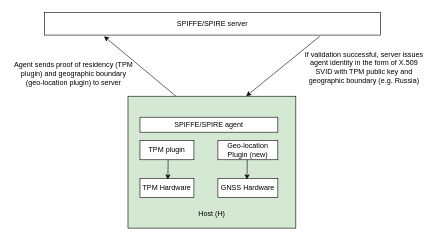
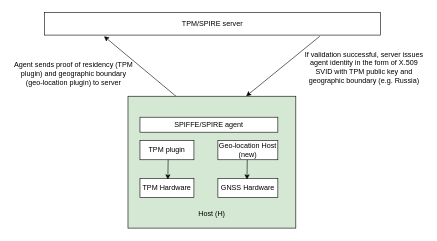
- <mxCell id="2" value="SPIFFE/SPIRE server" style="shape=umlLifeline;perimeter=lifelinePerimeter;whiteSpace=wrap;html=1;container=0;dropTarget=0;collapsible=0;recursiveResize=0;outlineConnect=0;portConstraint=eastwest;newEdgeStyle={&quot;edgeStyle&quot;:&quot;elbowEdgeStyle&quot;,&quot;elbow&quot;:&quot;vertical&quot;,&quot;curved&quot;:0,&quot;rounded&quot;:0};" parent="1" vertex="1"><mxGeometry x="74" y="20" width="560" height="38" as="geometry" /></mxCell>
+ <mxCell id="2" value="TPM/SPIRE server" style="shape=umlLifeline;perimeter=lifelinePerimeter;whiteSpace=wrap;html=1;container=0;dropTarget=0;collapsible=0;recursiveResize=0;outlineConnect=0;portConstraint=eastwest;newEdgeStyle={&quot;edgeStyle&quot;:&quot;elbowEdgeStyle&quot;,&quot;elbow&quot;:&quot;vertical&quot;,&quot;curved&quot;:0,&quot;rounded&quot;:0};" parent="1" vertex="1"><mxGeometry x="74" y="20" width="560" height="38" as="geometry" /></mxCell>
- <mxCell id="10" value="Geo-location Plugin (new)" style="shape=umlLifeline;perimeter=lifelinePerimeter;whiteSpace=wrap;html=1;container=0;dropTarget=0;collapsible=0;recursiveResize=0;outlineConnect=0;portConstraint=eastwest;newEdgeStyle={&quot;edgeStyle&quot;:&quot;elbowEdgeStyle&quot;,&quot;elbow&quot;:&quot;vertical&quot;,&quot;curved&quot;:0,&quot;rounded&quot;:0};" parent="7" vertex="1"><mxGeometry x="150" y="74" width="100" height="32" as="geometry" /></mxCell>
+ <mxCell id="10" value="Geo-location Host (new)" style="shape=umlLifeline;perimeter=lifelinePerimeter;whiteSpace=wrap;html=1;container=0;dropTarget=0;collapsible=0;recursiveResize=0;outlineConnect=0;portConstraint=eastwest;newEdgeStyle={&quot;edgeStyle&quot;:&quot;elbowEdgeStyle&quot;,&quot;elbow&quot;:&quot;vertical&quot;,&quot;curved&quot;:0,&quot;rounded&quot;:0};" parent="7" vertex="1"><mxGeometry x="150" y="74" width="100" height="32" as="geometry" /></mxCell>
